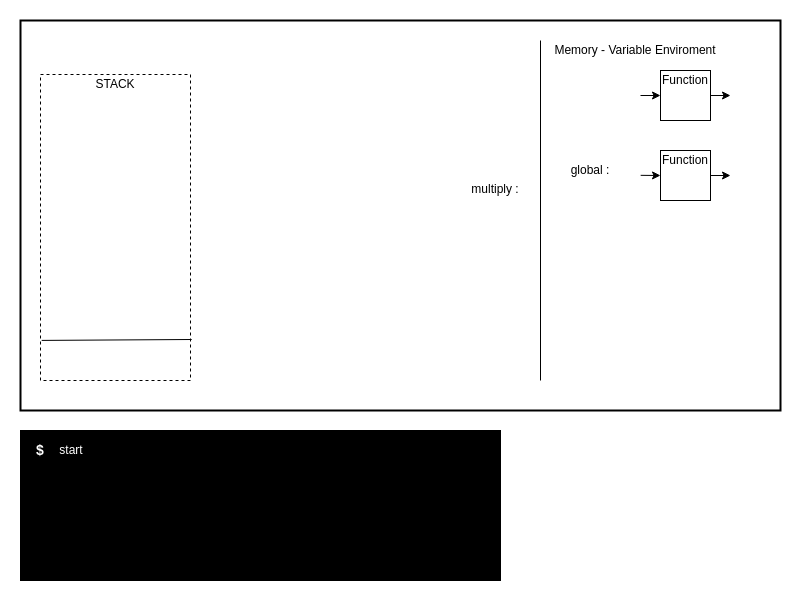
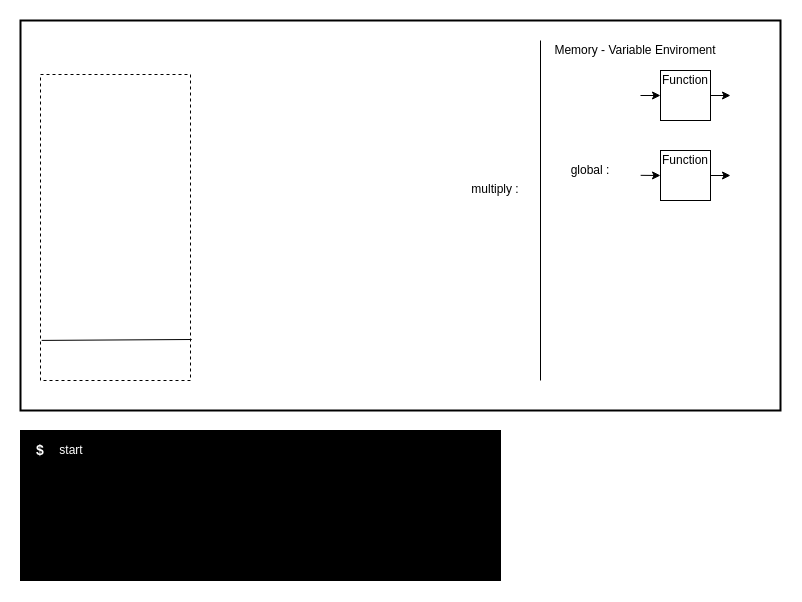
- <mxCell id="5" value="STACK" style="text;html=1;strokeColor=none;fillColor=none;align=center;verticalAlign=middle;whiteSpace=wrap;rounded=0;dashed=1;" parent="2" vertex="1"><mxGeometry x="75" y="54" width="40" height="20" as="geometry" /></mxCell>
